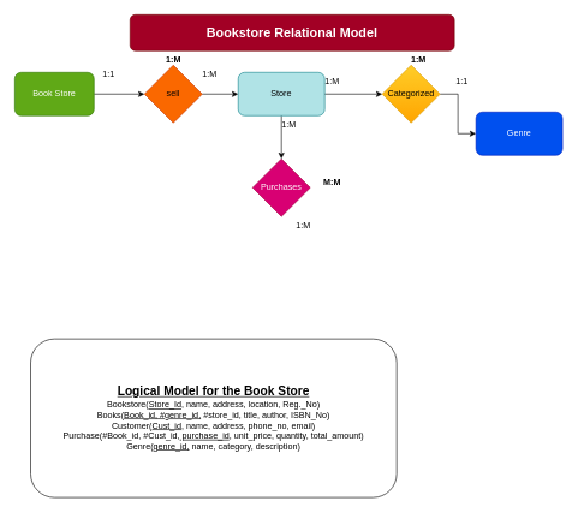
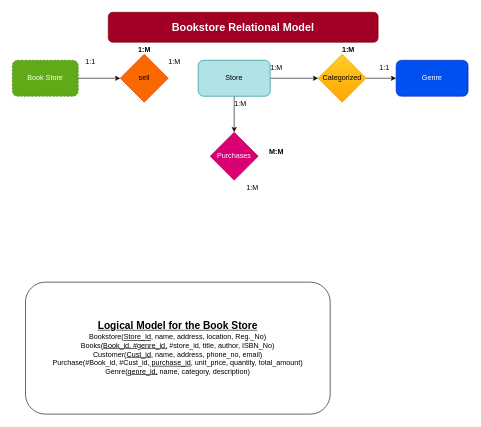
- <mxCell id="4" value="Book Store" style="rounded=1;whiteSpace=wrap;html=1;fillColor=#60a917;fontColor=#ffffff;strokeColor=#2D7600;" parent="1" vertex="1"><mxGeometry x="20" y="100" width="110" height="60" as="geometry" /></mxCell>
+ <mxCell id="4" value="Book Store" style="rounded=1;whiteSpace=wrap;html=1;fillColor=#60a917;fontColor=#ffffff;strokeColor=#2D7600;dashed=1;" parent="1" vertex="1"><mxGeometry x="20" y="100" width="110" height="60" as="geometry" /></mxCell>
- <mxCell id="5" value="" style="edgeStyle=orthogonalEdgeStyle;rounded=0;orthogonalLoop=1;jettySize=auto;html=1;" parent="1" source="6" target="9" edge="1"><mxGeometry relative="1" as="geometry" /></mxCell>
- <mxCell id="12" value="Genre" style="rounded=1;whiteSpace=wrap;html=1;fillColor=#0050ef;fontColor=#ffffff;strokeColor=#001DBC;" parent="1" vertex="1"><mxGeometry x="660" y="155" width="120" height="60" as="geometry" /></mxCell>
+ <mxCell id="12" value="Genre" style="rounded=1;whiteSpace=wrap;html=1;fillColor=#0050ef;fontColor=#ffffff;strokeColor=#001DBC;" parent="1" vertex="1"><mxGeometry x="660" y="100" width="120" height="60" as="geometry" /></mxCell>
